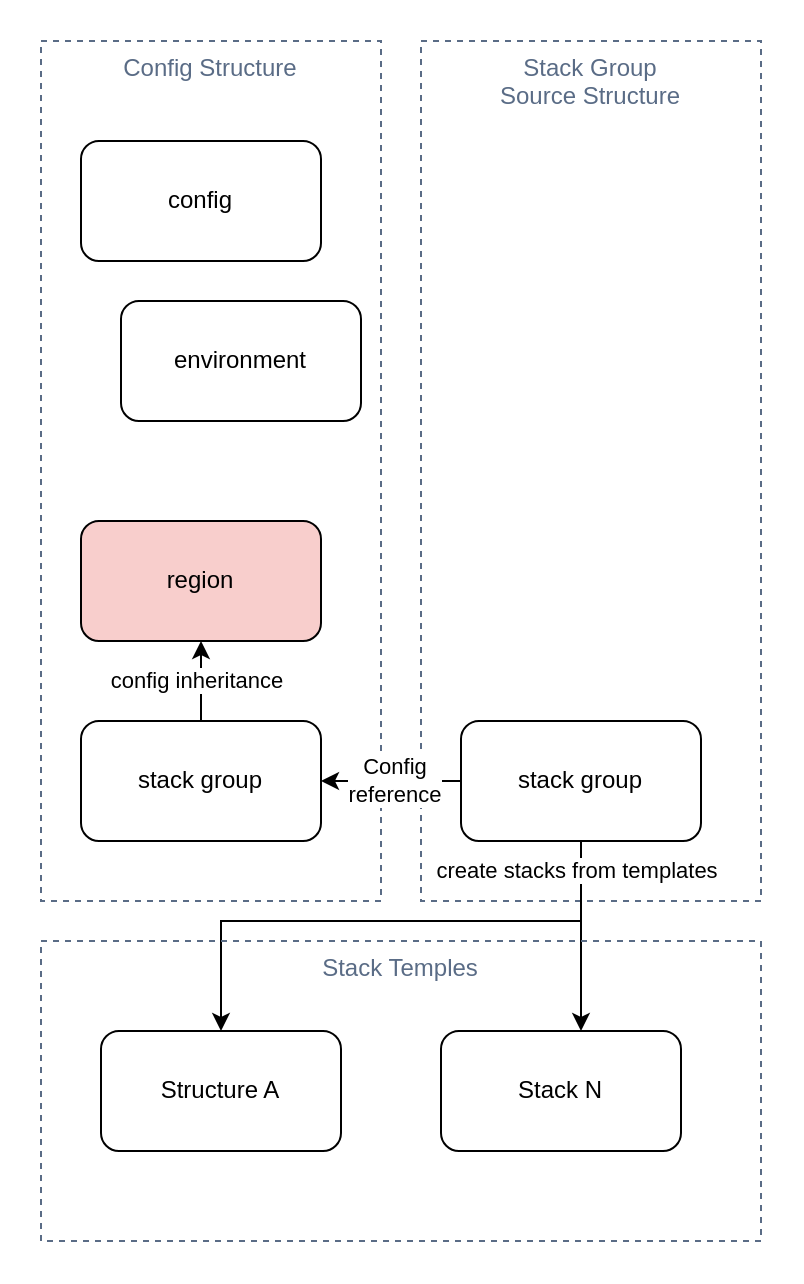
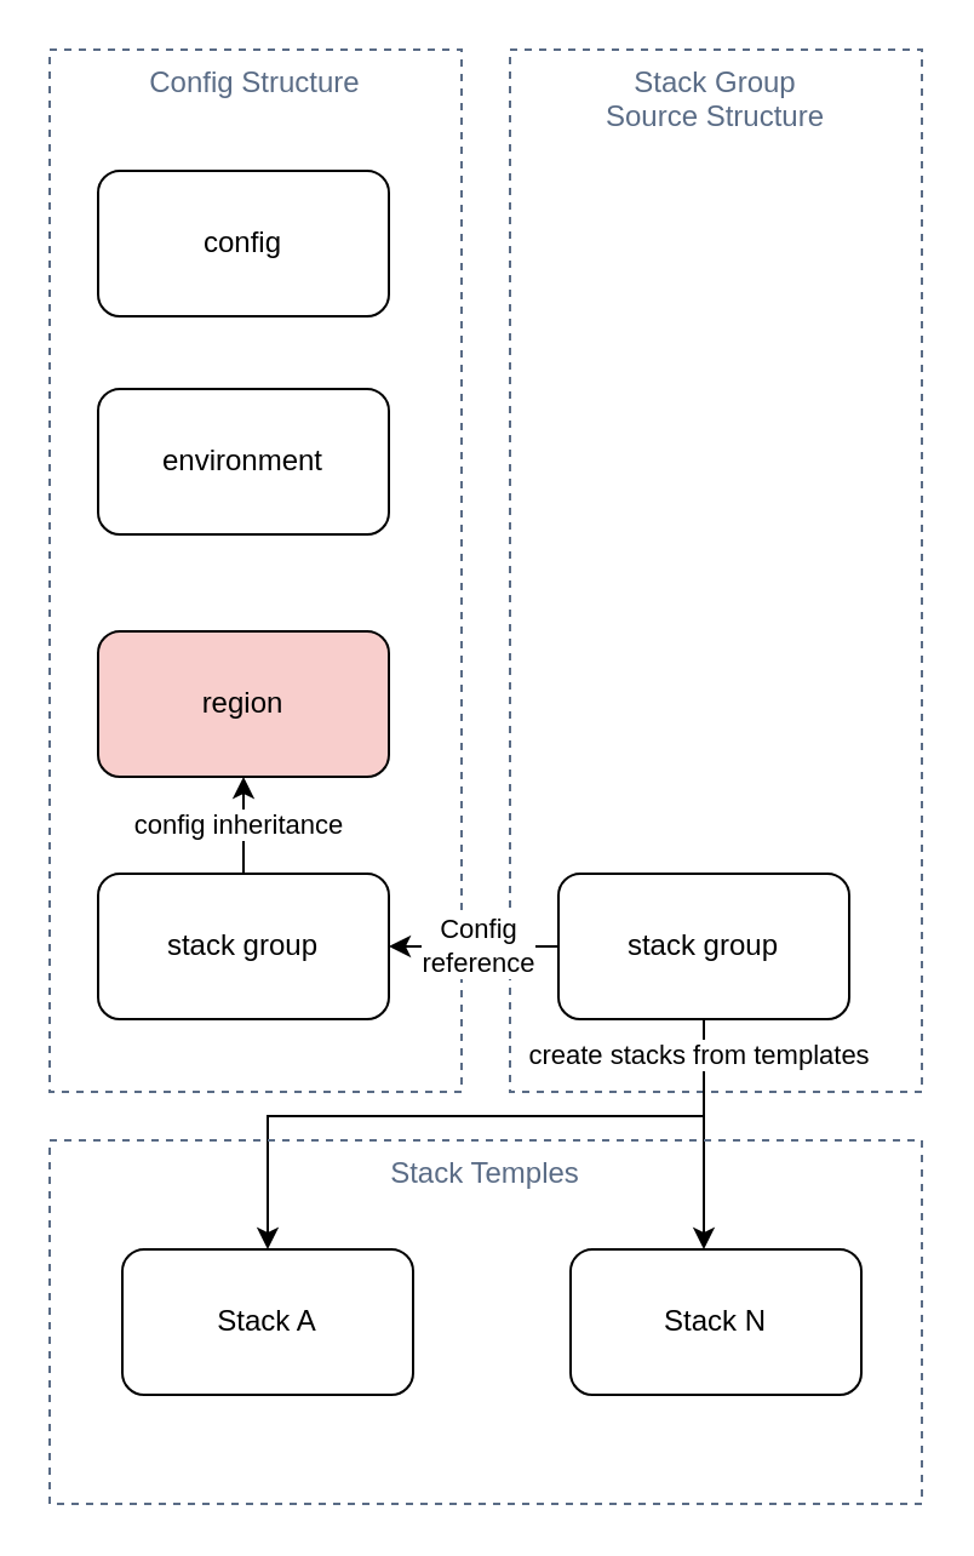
- <mxCell id="5" value="environment" style="rounded=1;whiteSpace=wrap;html=1;" vertex="1" parent="1"><mxGeometry x="60" y="150" width="120" height="60" as="geometry" /></mxCell>
+ <mxCell id="5" value="environment" style="rounded=1;whiteSpace=wrap;html=1;" vertex="1" parent="1"><mxGeometry x="40" y="160" width="120" height="60" as="geometry" /></mxCell>
- <mxCell id="17" value="Structure A" style="rounded=1;whiteSpace=wrap;html=1;" vertex="1" parent="1"><mxGeometry x="50" y="515" width="120" height="60" as="geometry" /></mxCell>
+ <mxCell id="17" value="Stack A" style="rounded=1;whiteSpace=wrap;html=1;" vertex="1" parent="1"><mxGeometry x="50" y="515" width="120" height="60" as="geometry" /></mxCell>
- <mxCell id="18" value="Stack N" style="rounded=1;whiteSpace=wrap;html=1;" vertex="1" parent="1"><mxGeometry x="220" y="515" width="120" height="60" as="geometry" /></mxCell>
+ <mxCell id="18" value="Stack N" style="rounded=1;whiteSpace=wrap;html=1;" vertex="1" parent="1"><mxGeometry x="235" y="515" width="120" height="60" as="geometry" /></mxCell>
